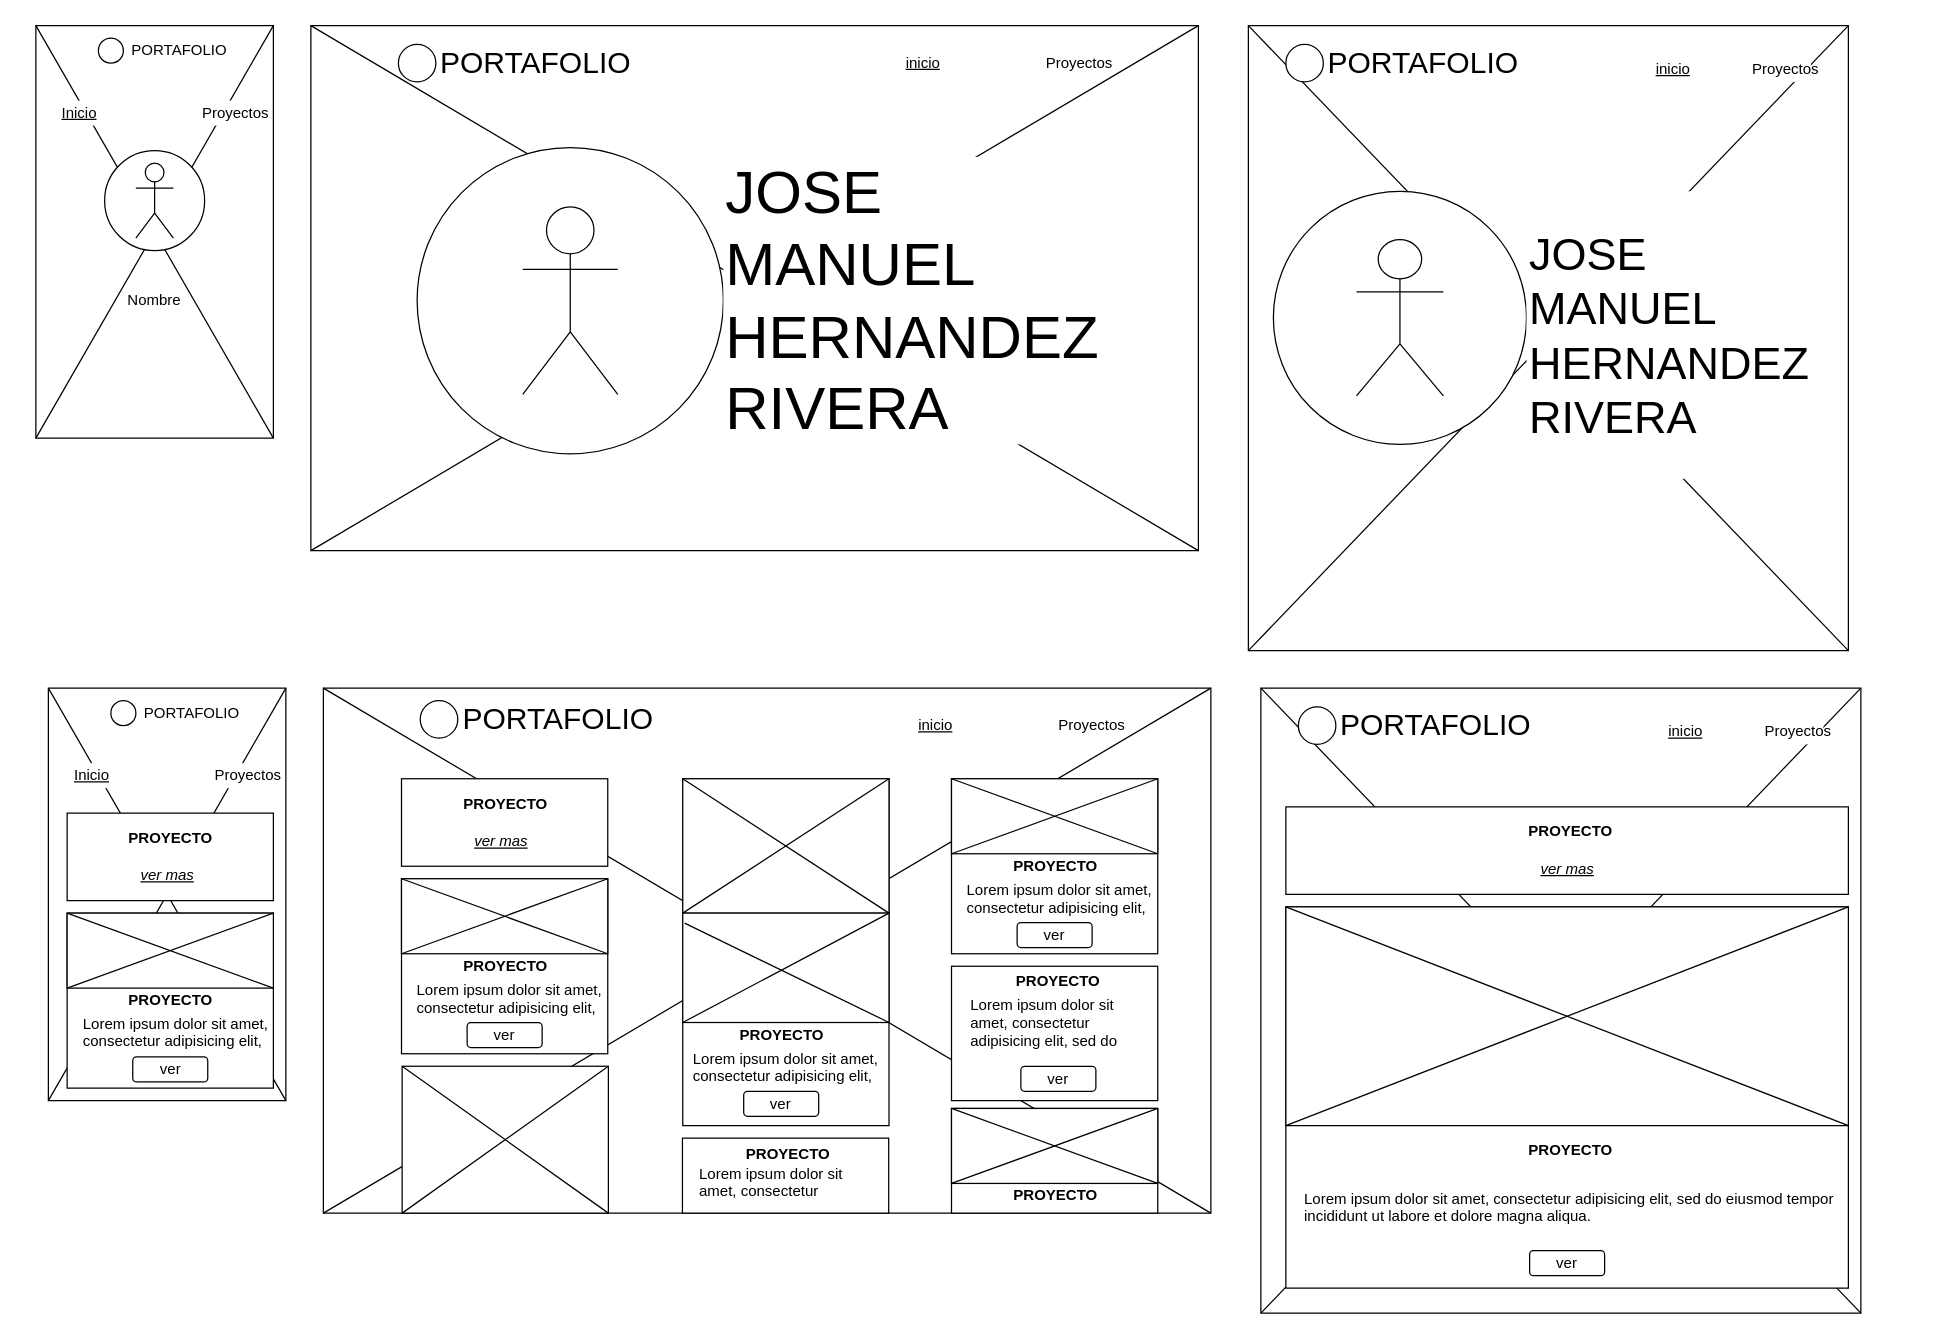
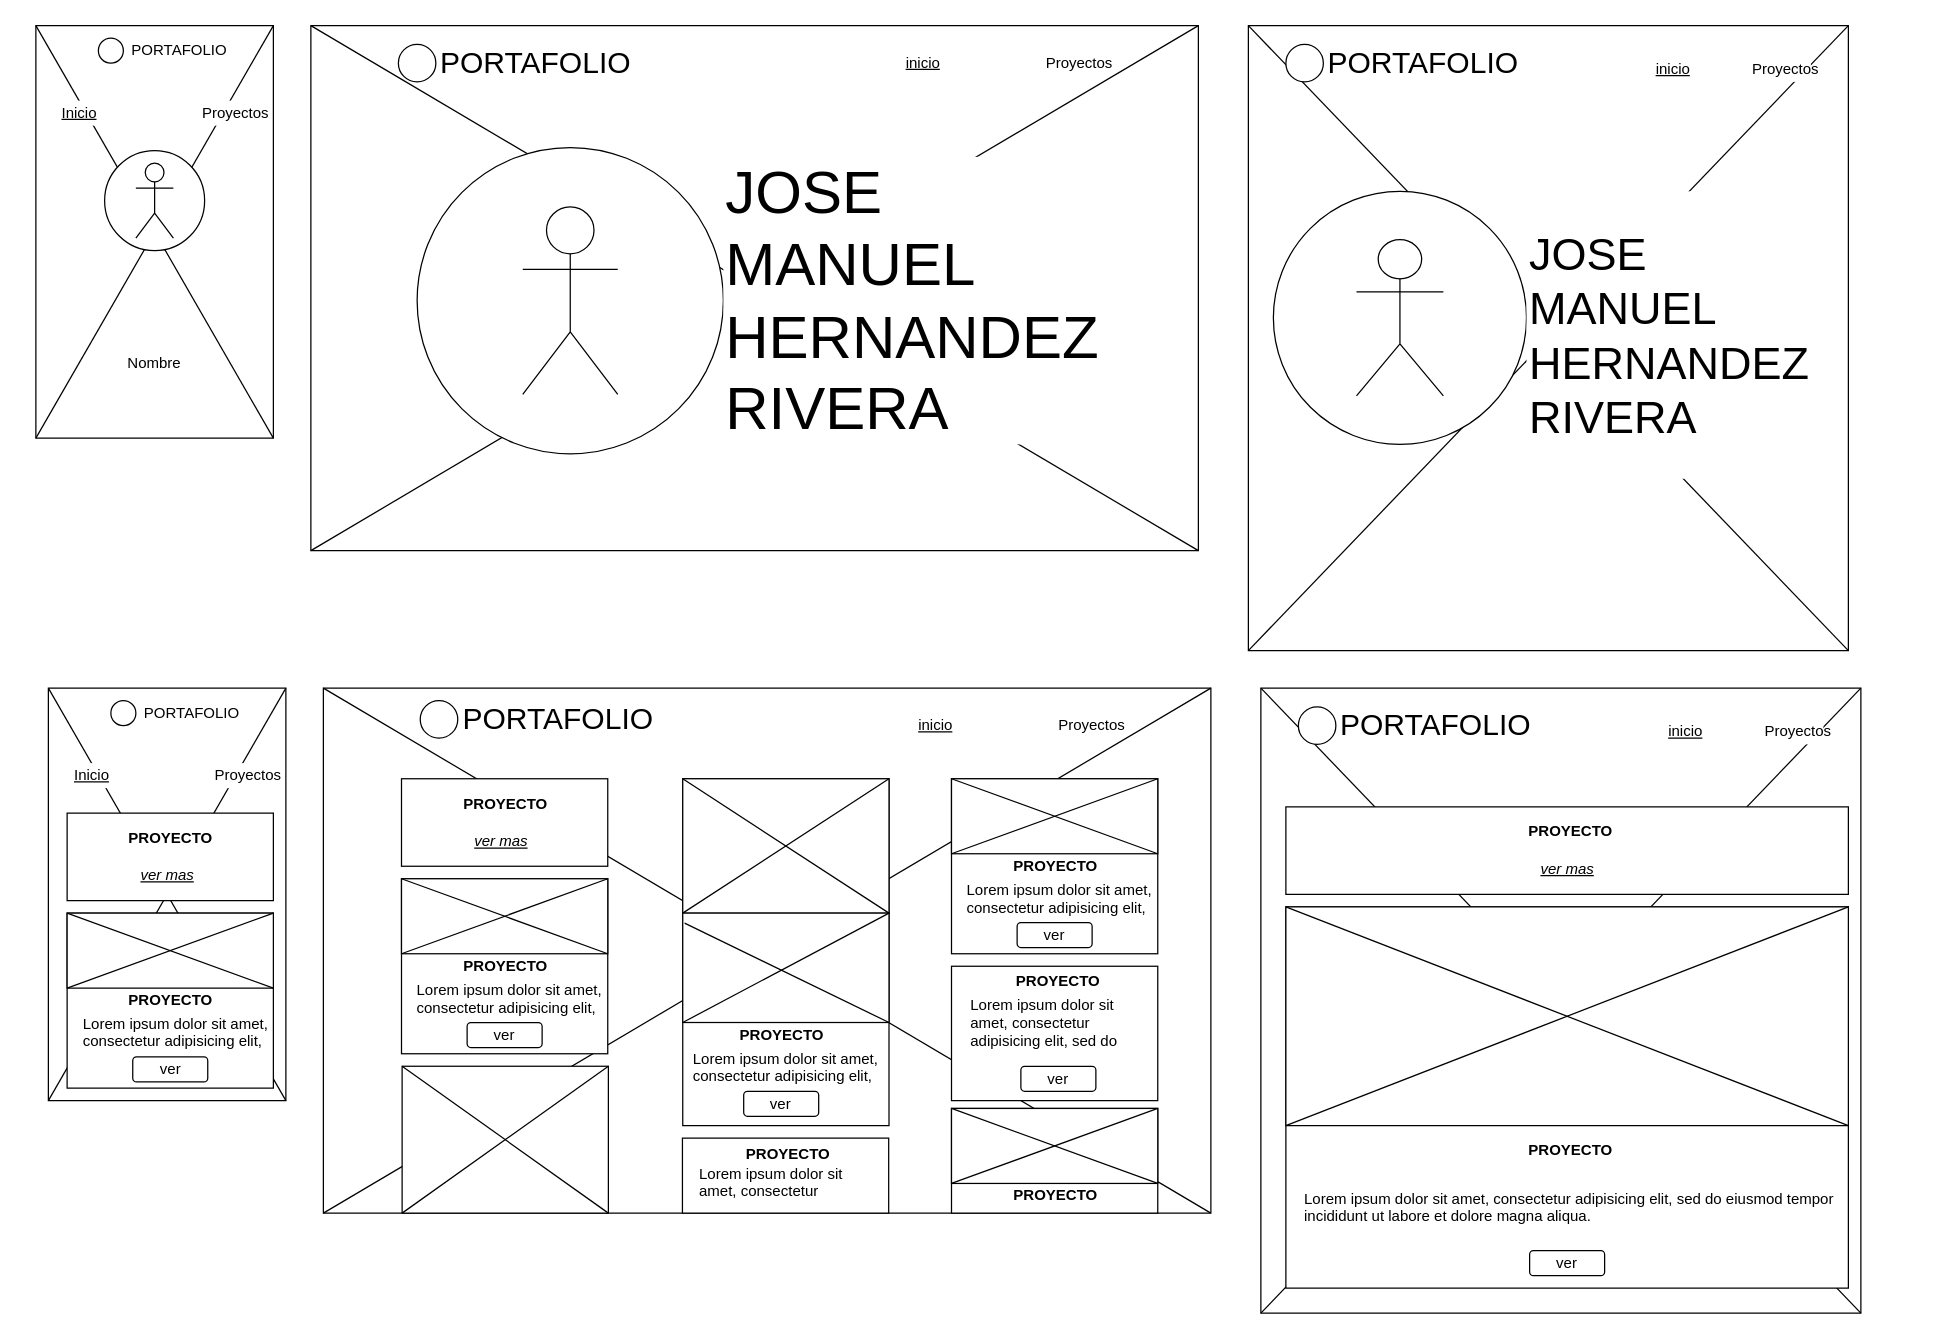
- <mxCell id="21" value="Nombre" style="text;html=1;strokeColor=none;fillColor=none;align=center;verticalAlign=middle;whiteSpace=wrap;rounded=0;" vertex="1" parent="1"><mxGeometry x="103" y="230" width="40" height="20" as="geometry" /></mxCell>
+ <mxCell id="21" value="Nombre" style="text;html=1;strokeColor=none;fillColor=none;align=center;verticalAlign=middle;whiteSpace=wrap;rounded=0;" vertex="1" parent="1"><mxGeometry x="103" y="280" width="40" height="20" as="geometry" /></mxCell>
